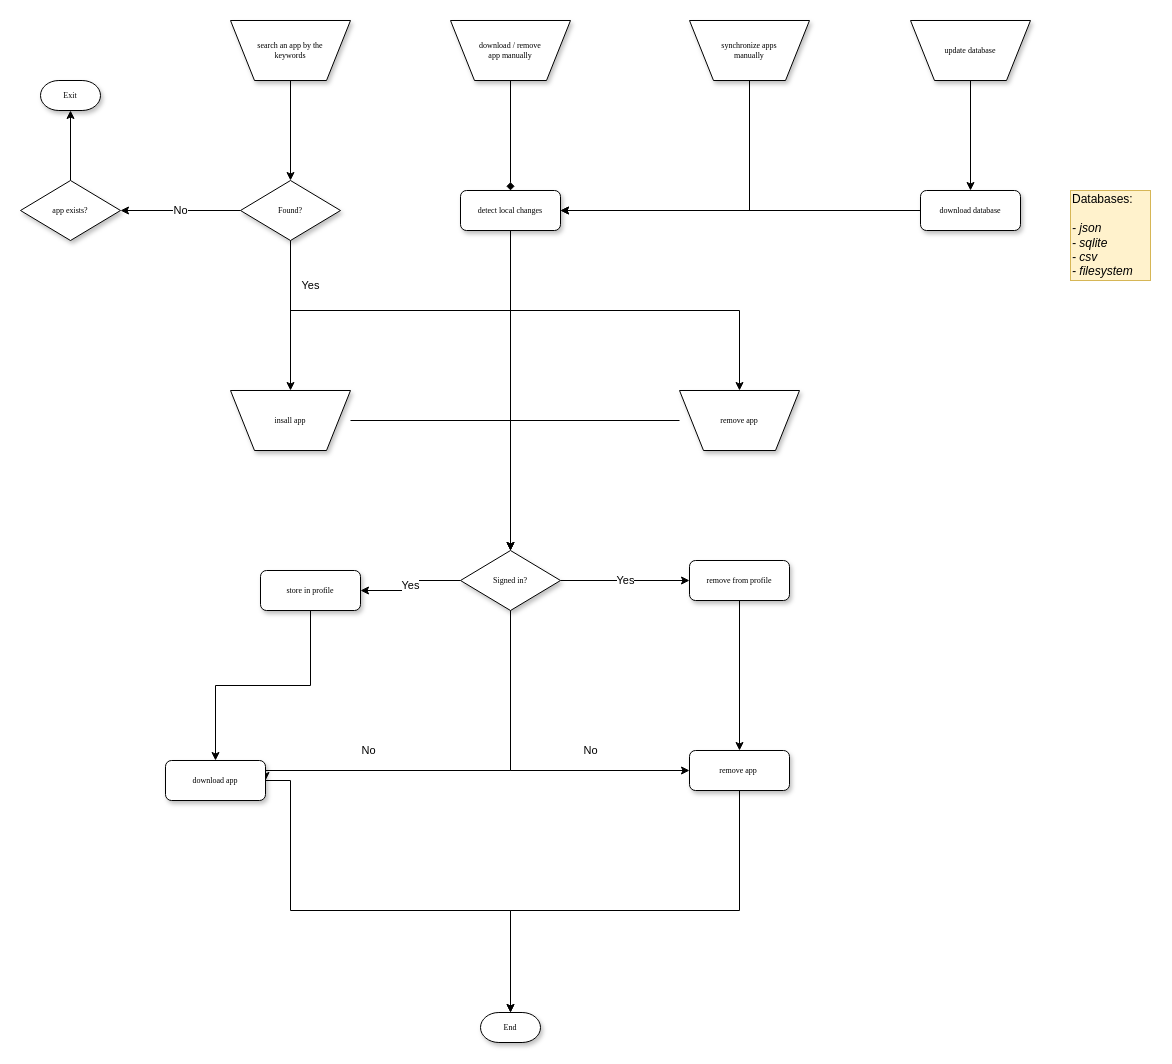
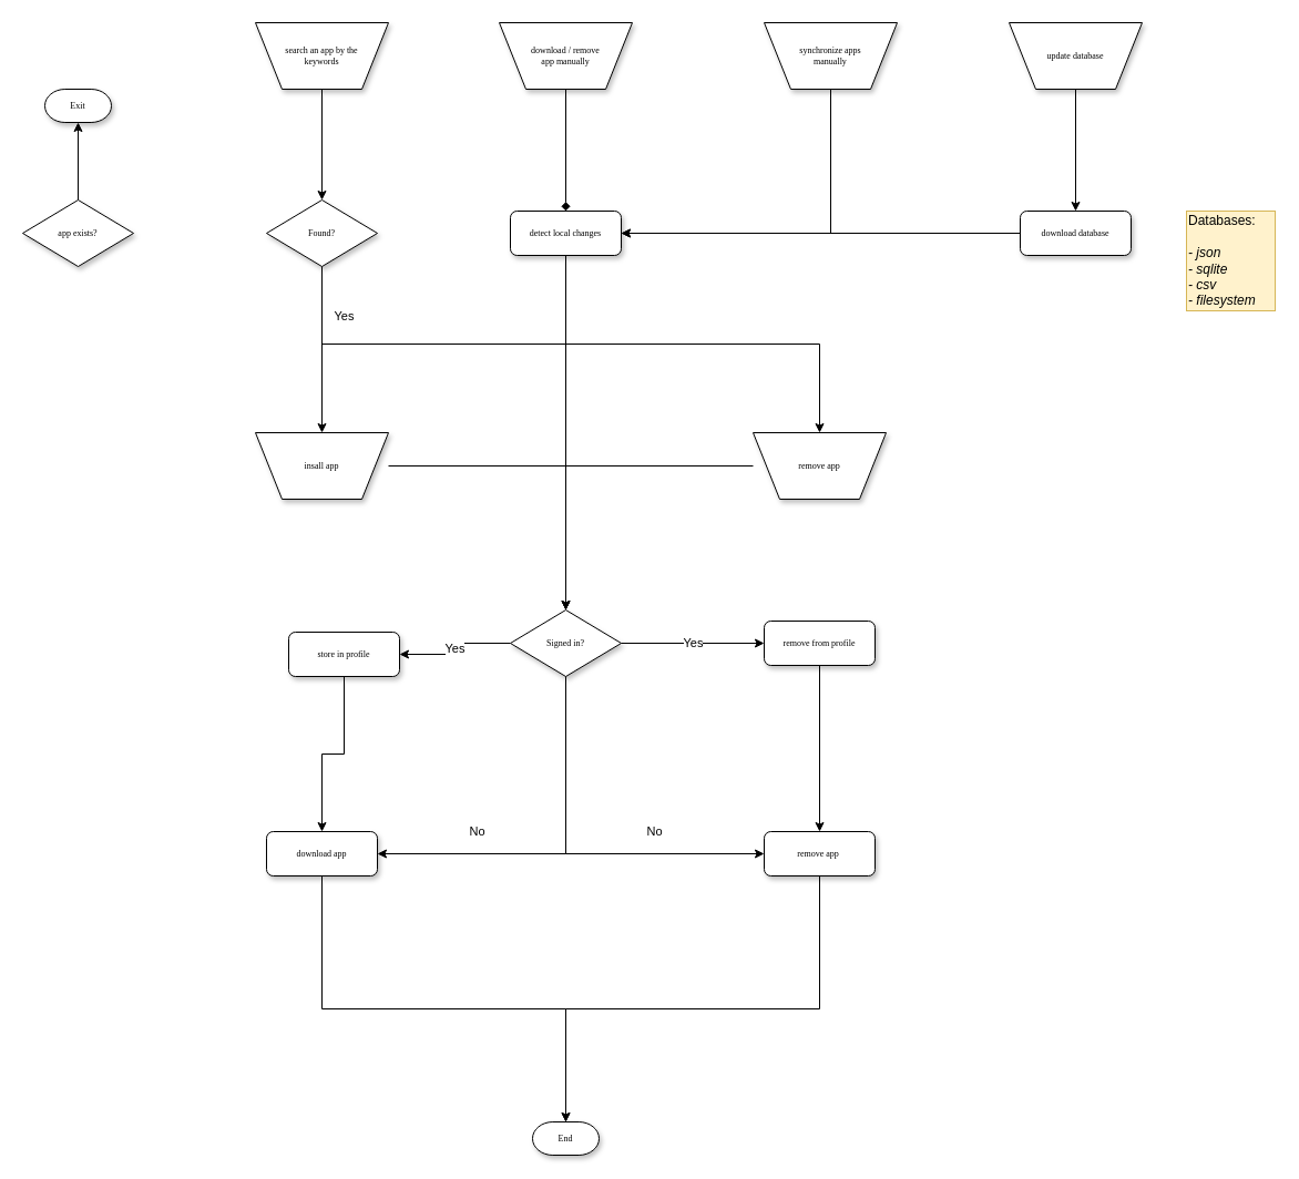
- <mxCell id="28" value="No" style="edgeStyle=orthogonalEdgeStyle;rounded=0;orthogonalLoop=1;jettySize=auto;html=1;entryX=1;entryY=0.5;entryDx=0;entryDy=0;" parent="1" source="29" target="31" edge="1"><mxGeometry relative="1" as="geometry" /></mxCell>
- <mxCell id="13" value="download app" style="rounded=1;whiteSpace=wrap;html=1;shadow=1;labelBackgroundColor=none;strokeWidth=1;fontFamily=Verdana;fontSize=8;align=center;" parent="1" vertex="1"><mxGeometry x="165" y="760" width="100" height="40" as="geometry" /></mxCell>
+ <mxCell id="13" value="download app" style="rounded=1;whiteSpace=wrap;html=1;shadow=1;labelBackgroundColor=none;strokeWidth=1;fontFamily=Verdana;fontSize=8;align=center;" parent="1" vertex="1"><mxGeometry x="240" y="750" width="100" height="40" as="geometry" /></mxCell>
